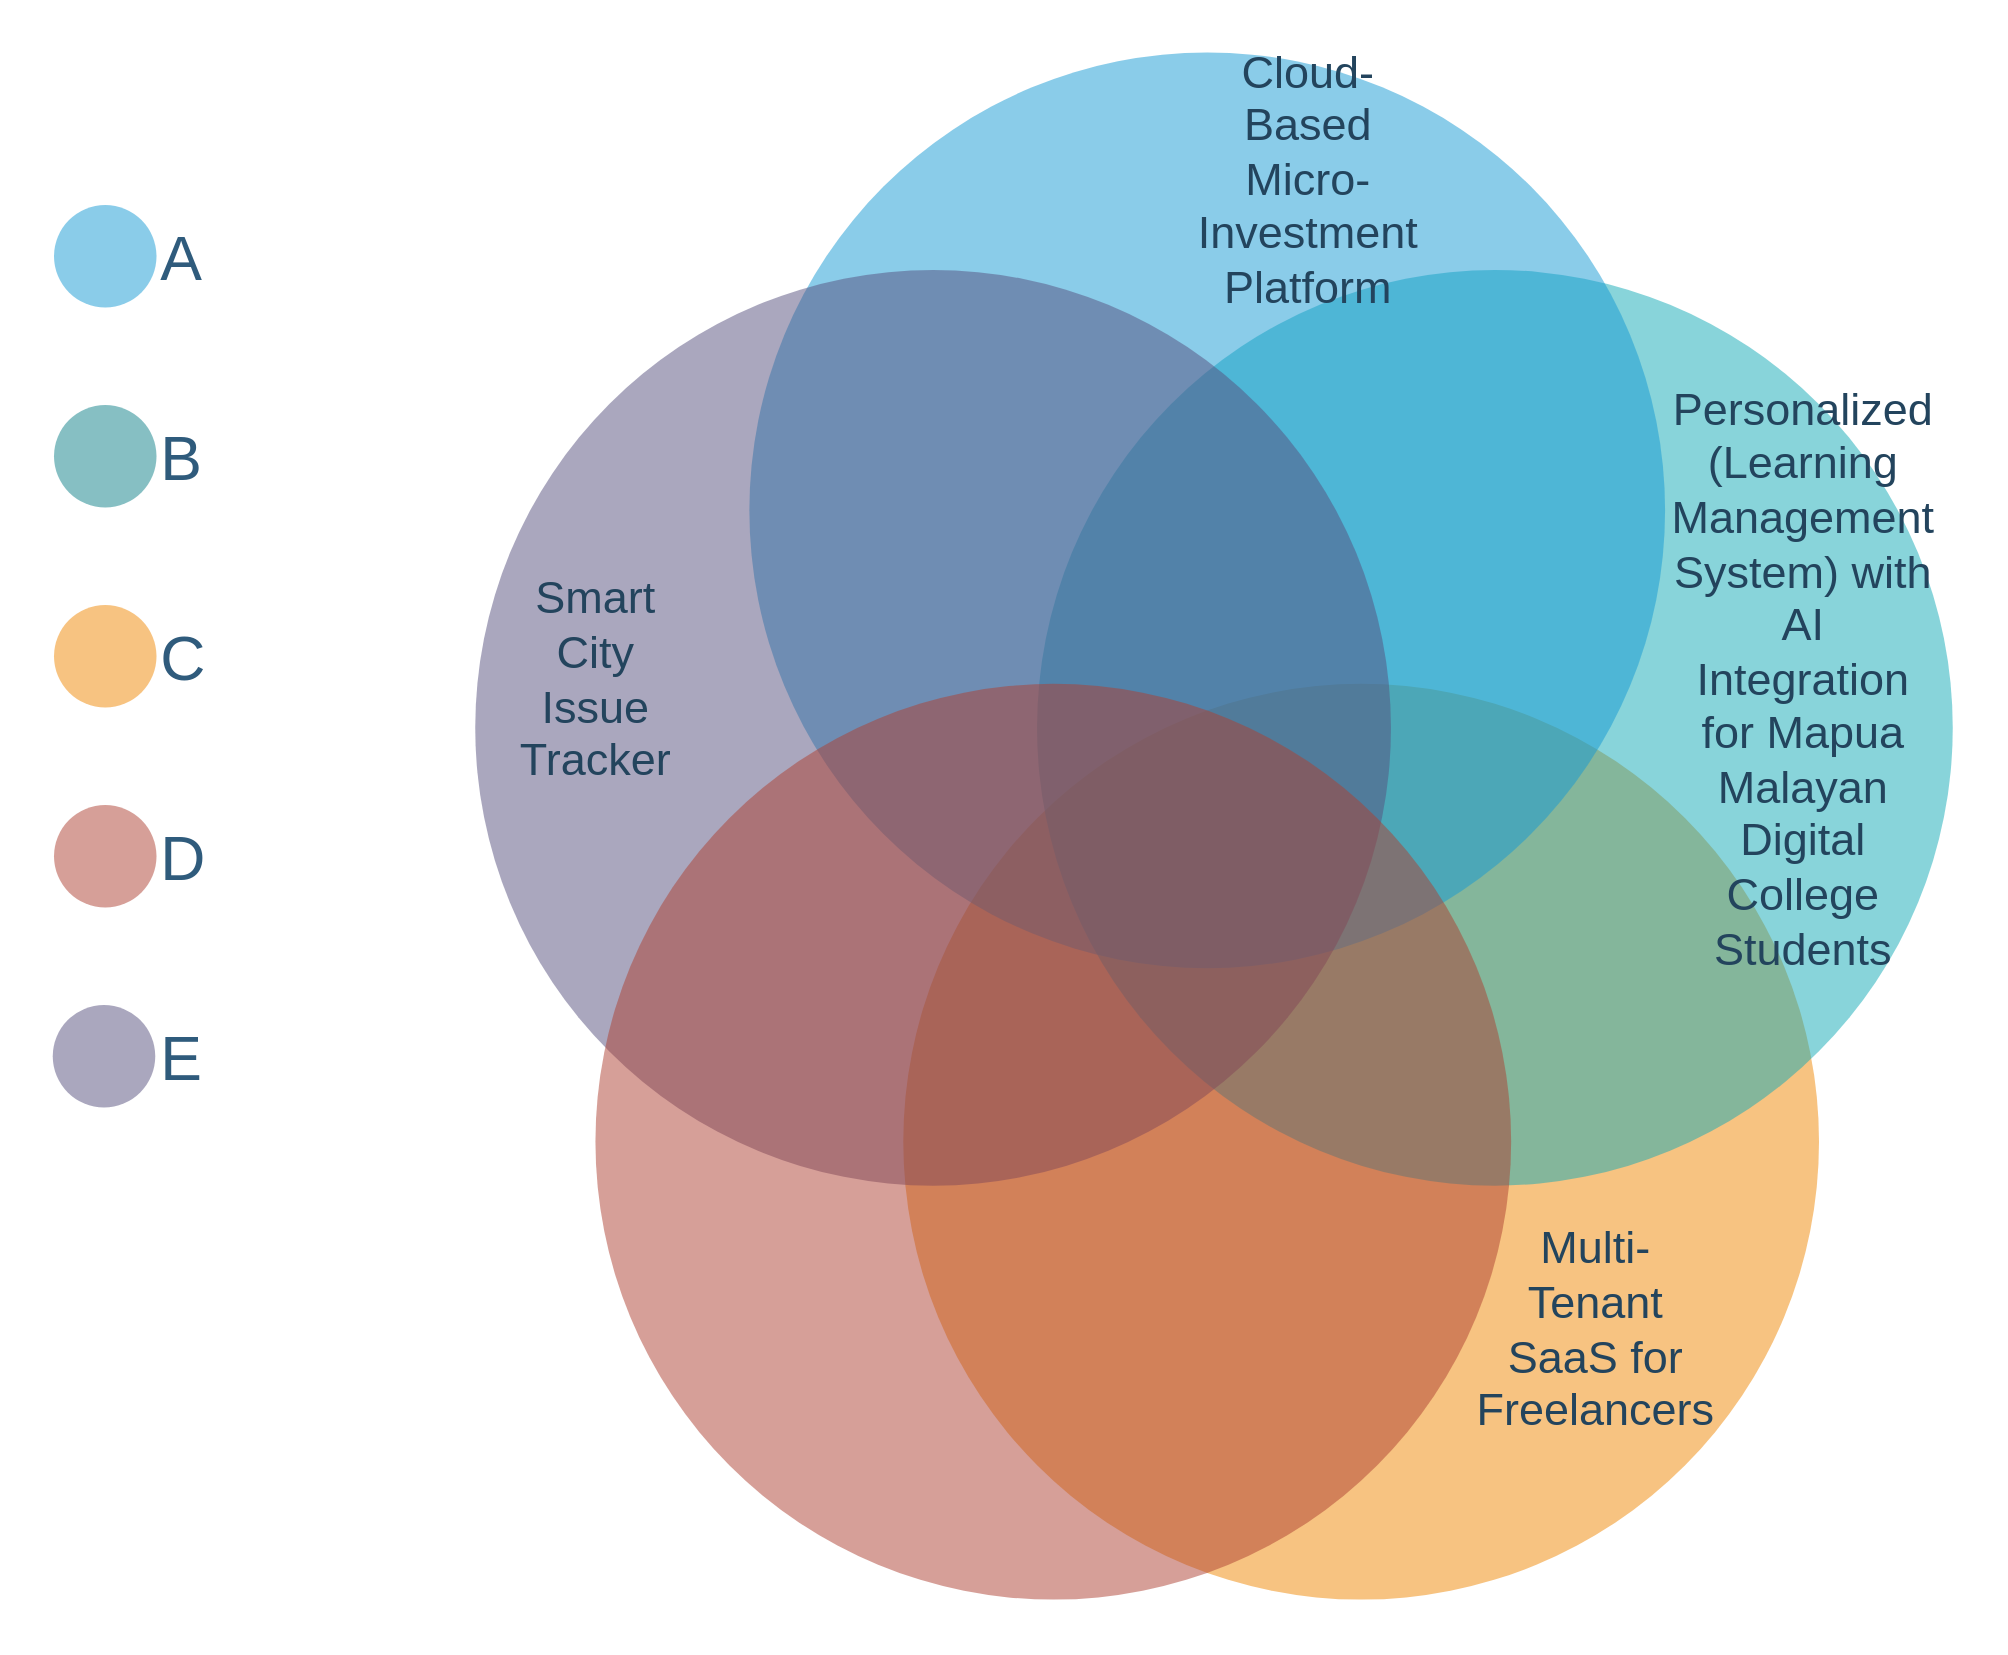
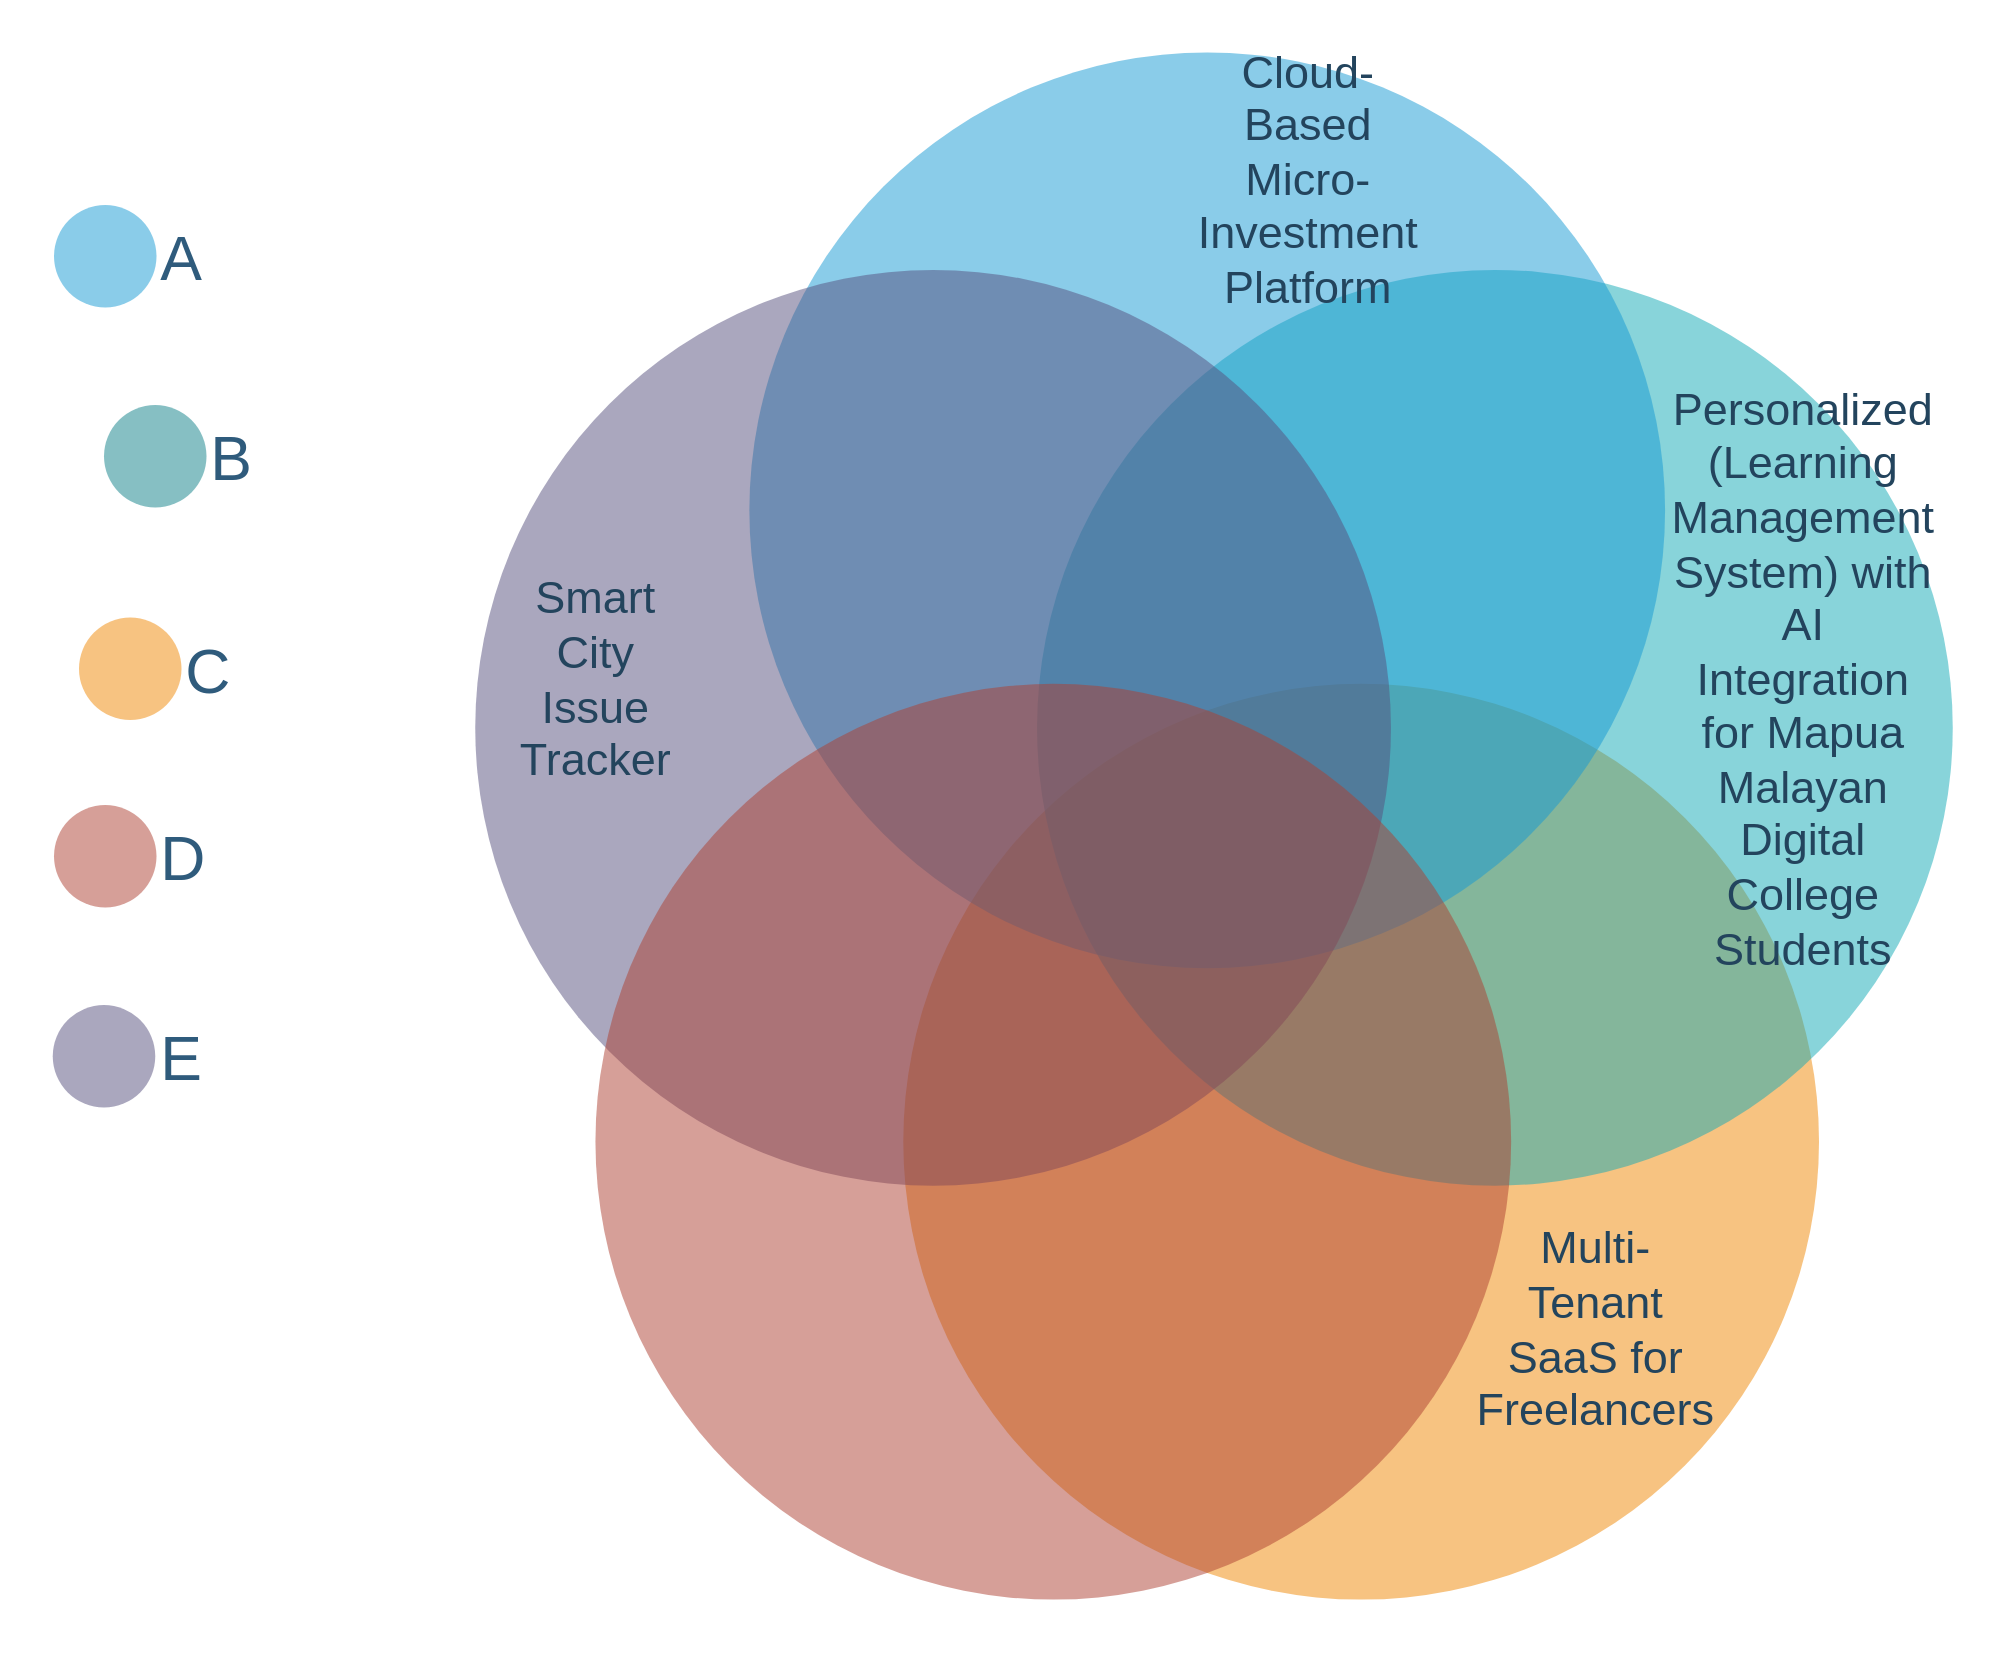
- <mxCell id="3" value="B" style="ellipse;whiteSpace=wrap;html=1;aspect=fixed;rounded=1;shadow=0;glass=0;labelBackgroundColor=none;strokeColor=none;strokeWidth=2;fillColor=#0E8088;gradientColor=none;fontFamily=Helvetica;fontSize=25;fontColor=#2F5B7C;align=left;opacity=50;labelPosition=right;verticalLabelPosition=middle;verticalAlign=middle;" parent="1" vertex="1"><mxGeometry x="21" y="161.5" width="41" height="41" as="geometry" /></mxCell>
+ <mxCell id="3" value="B" style="ellipse;whiteSpace=wrap;html=1;aspect=fixed;rounded=1;shadow=0;glass=0;labelBackgroundColor=none;strokeColor=none;strokeWidth=2;fillColor=#0E8088;gradientColor=none;fontFamily=Helvetica;fontSize=25;fontColor=#2F5B7C;align=left;opacity=50;labelPosition=right;verticalLabelPosition=middle;verticalAlign=middle;" parent="1" vertex="1"><mxGeometry x="41" y="161.5" width="41" height="41" as="geometry" /></mxCell>
- <mxCell id="5" value="C" style="ellipse;whiteSpace=wrap;html=1;aspect=fixed;rounded=1;shadow=0;glass=0;labelBackgroundColor=none;strokeColor=none;strokeWidth=2;fillColor=#F08705;gradientColor=none;fontFamily=Helvetica;fontSize=25;fontColor=#2F5B7C;align=left;opacity=50;labelPosition=right;verticalLabelPosition=middle;verticalAlign=middle;" parent="1" vertex="1"><mxGeometry x="21" y="241.5" width="41" height="41" as="geometry" /></mxCell>
+ <mxCell id="5" value="C" style="ellipse;whiteSpace=wrap;html=1;aspect=fixed;rounded=1;shadow=0;glass=0;labelBackgroundColor=none;strokeColor=none;strokeWidth=2;fillColor=#F08705;gradientColor=none;fontFamily=Helvetica;fontSize=25;fontColor=#2F5B7C;align=left;opacity=50;labelPosition=right;verticalLabelPosition=middle;verticalAlign=middle;" parent="1" vertex="1"><mxGeometry x="31" y="246.5" width="41" height="41" as="geometry" /></mxCell>
